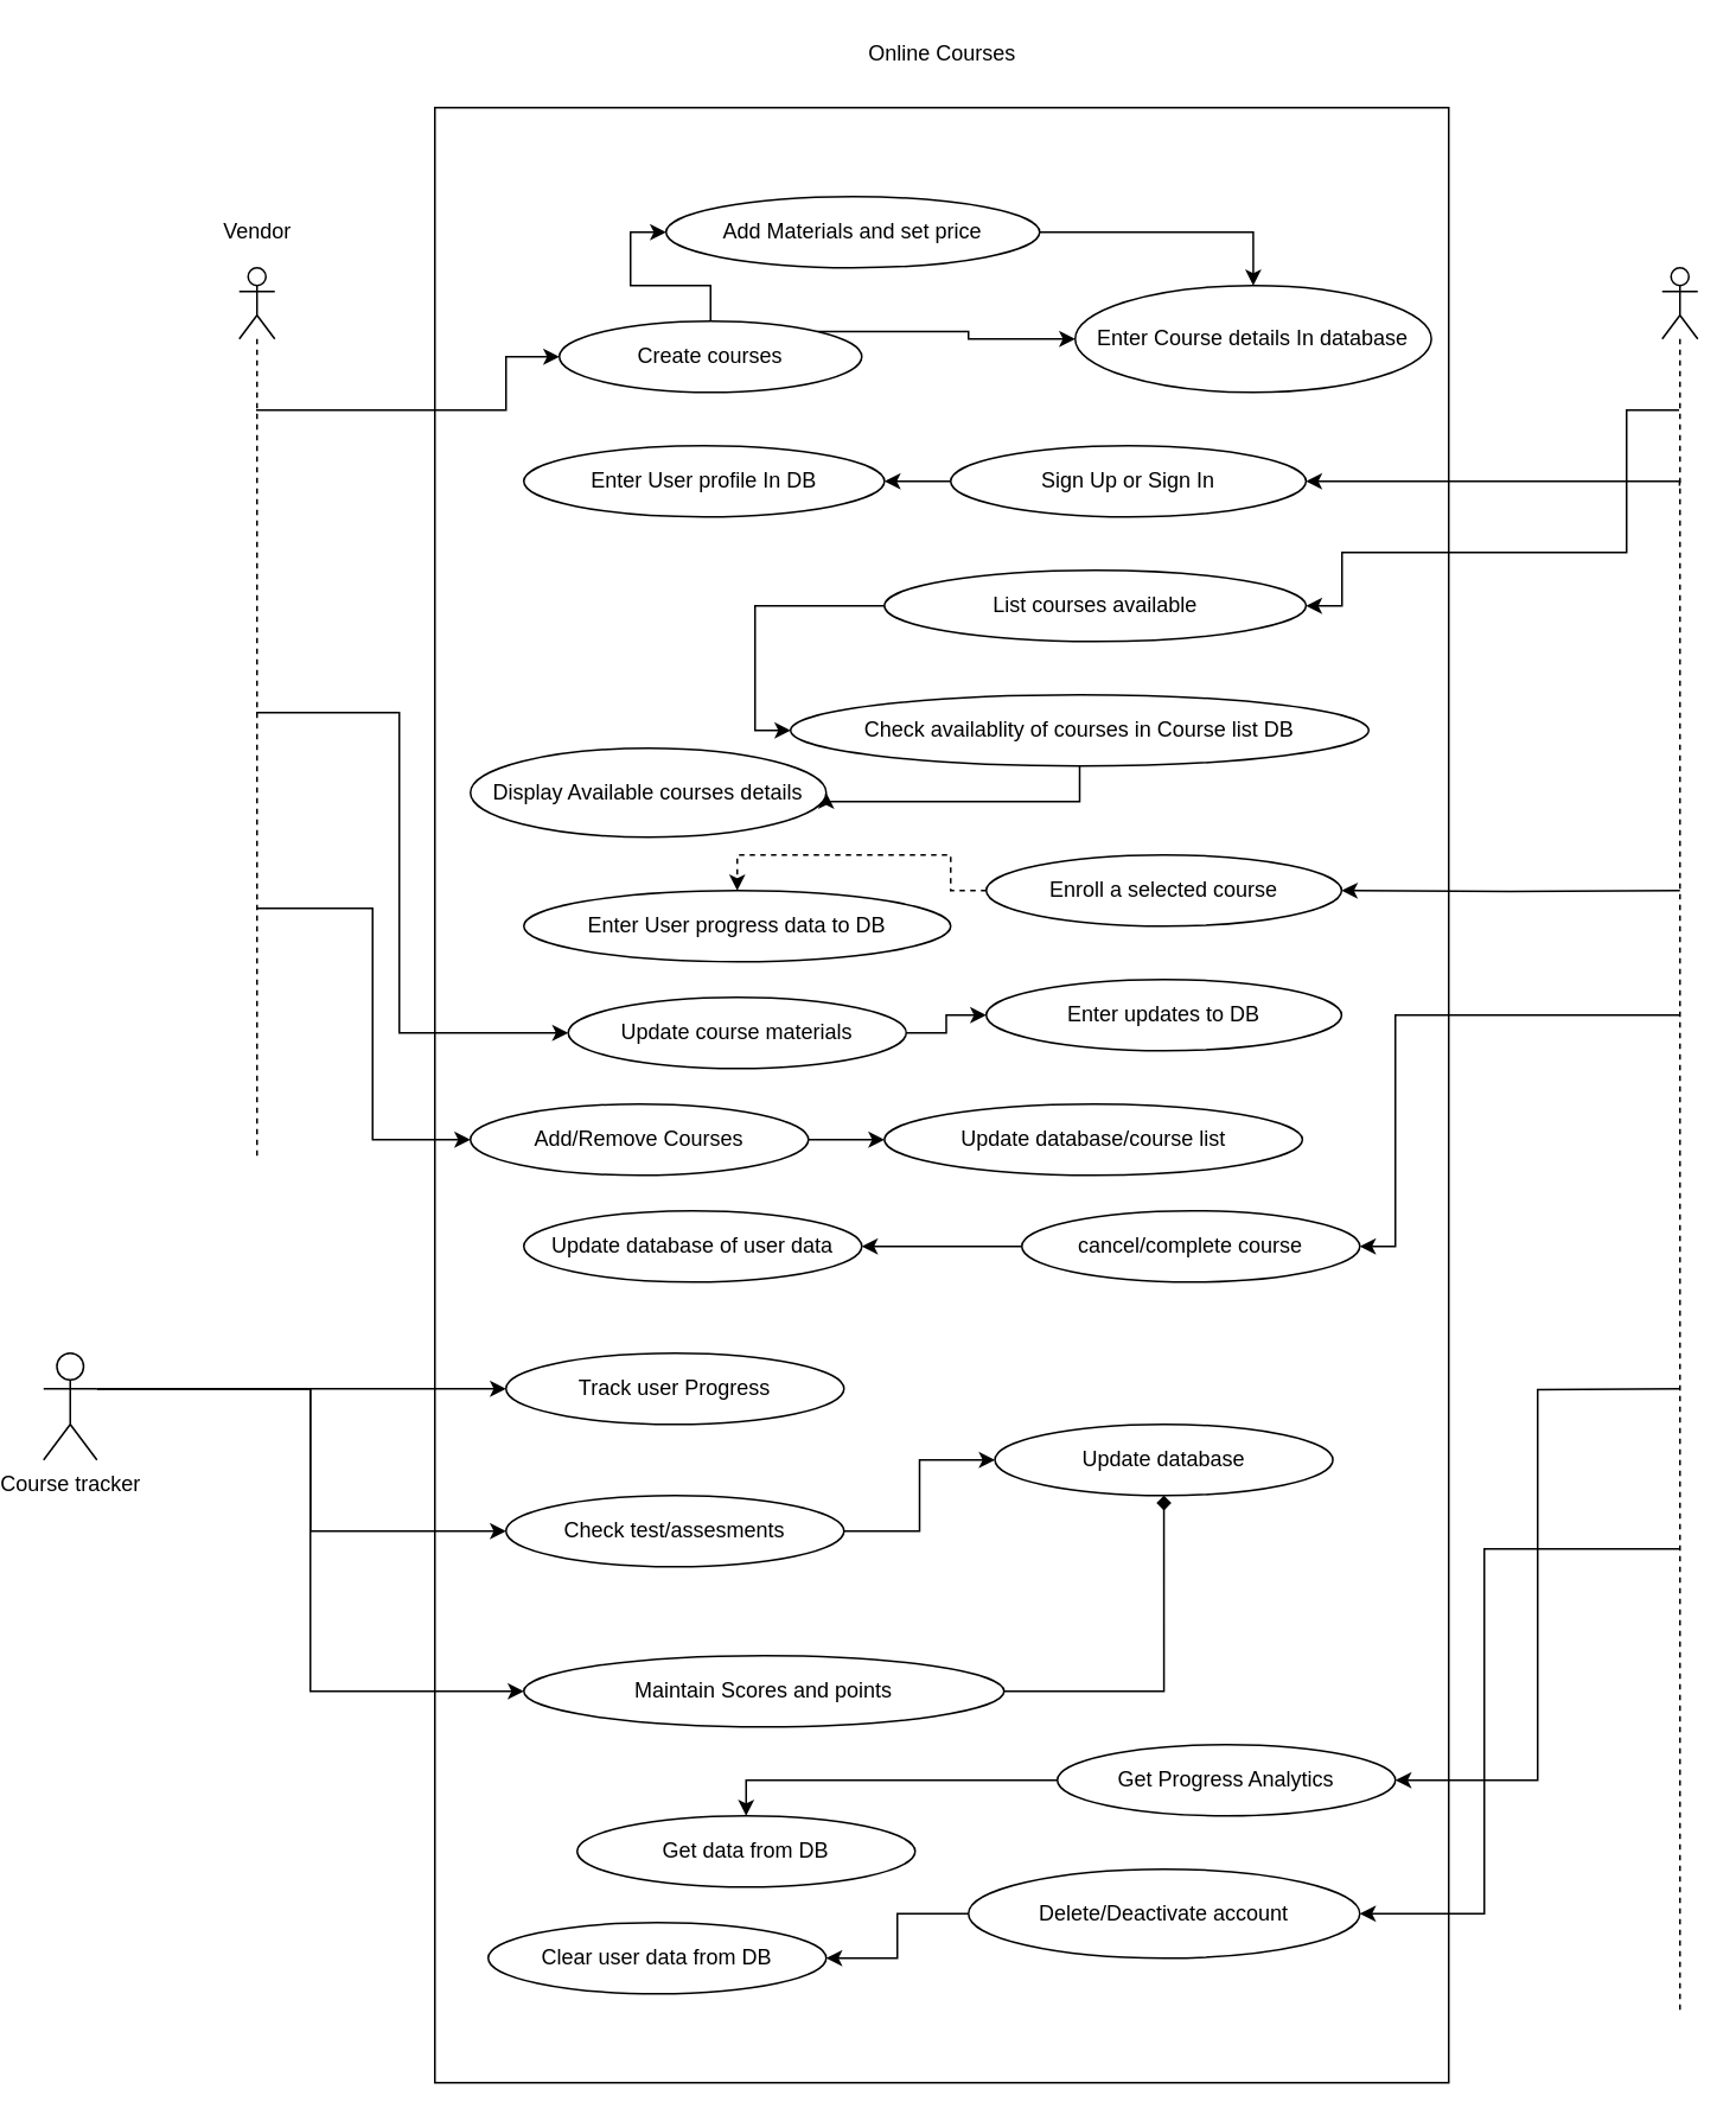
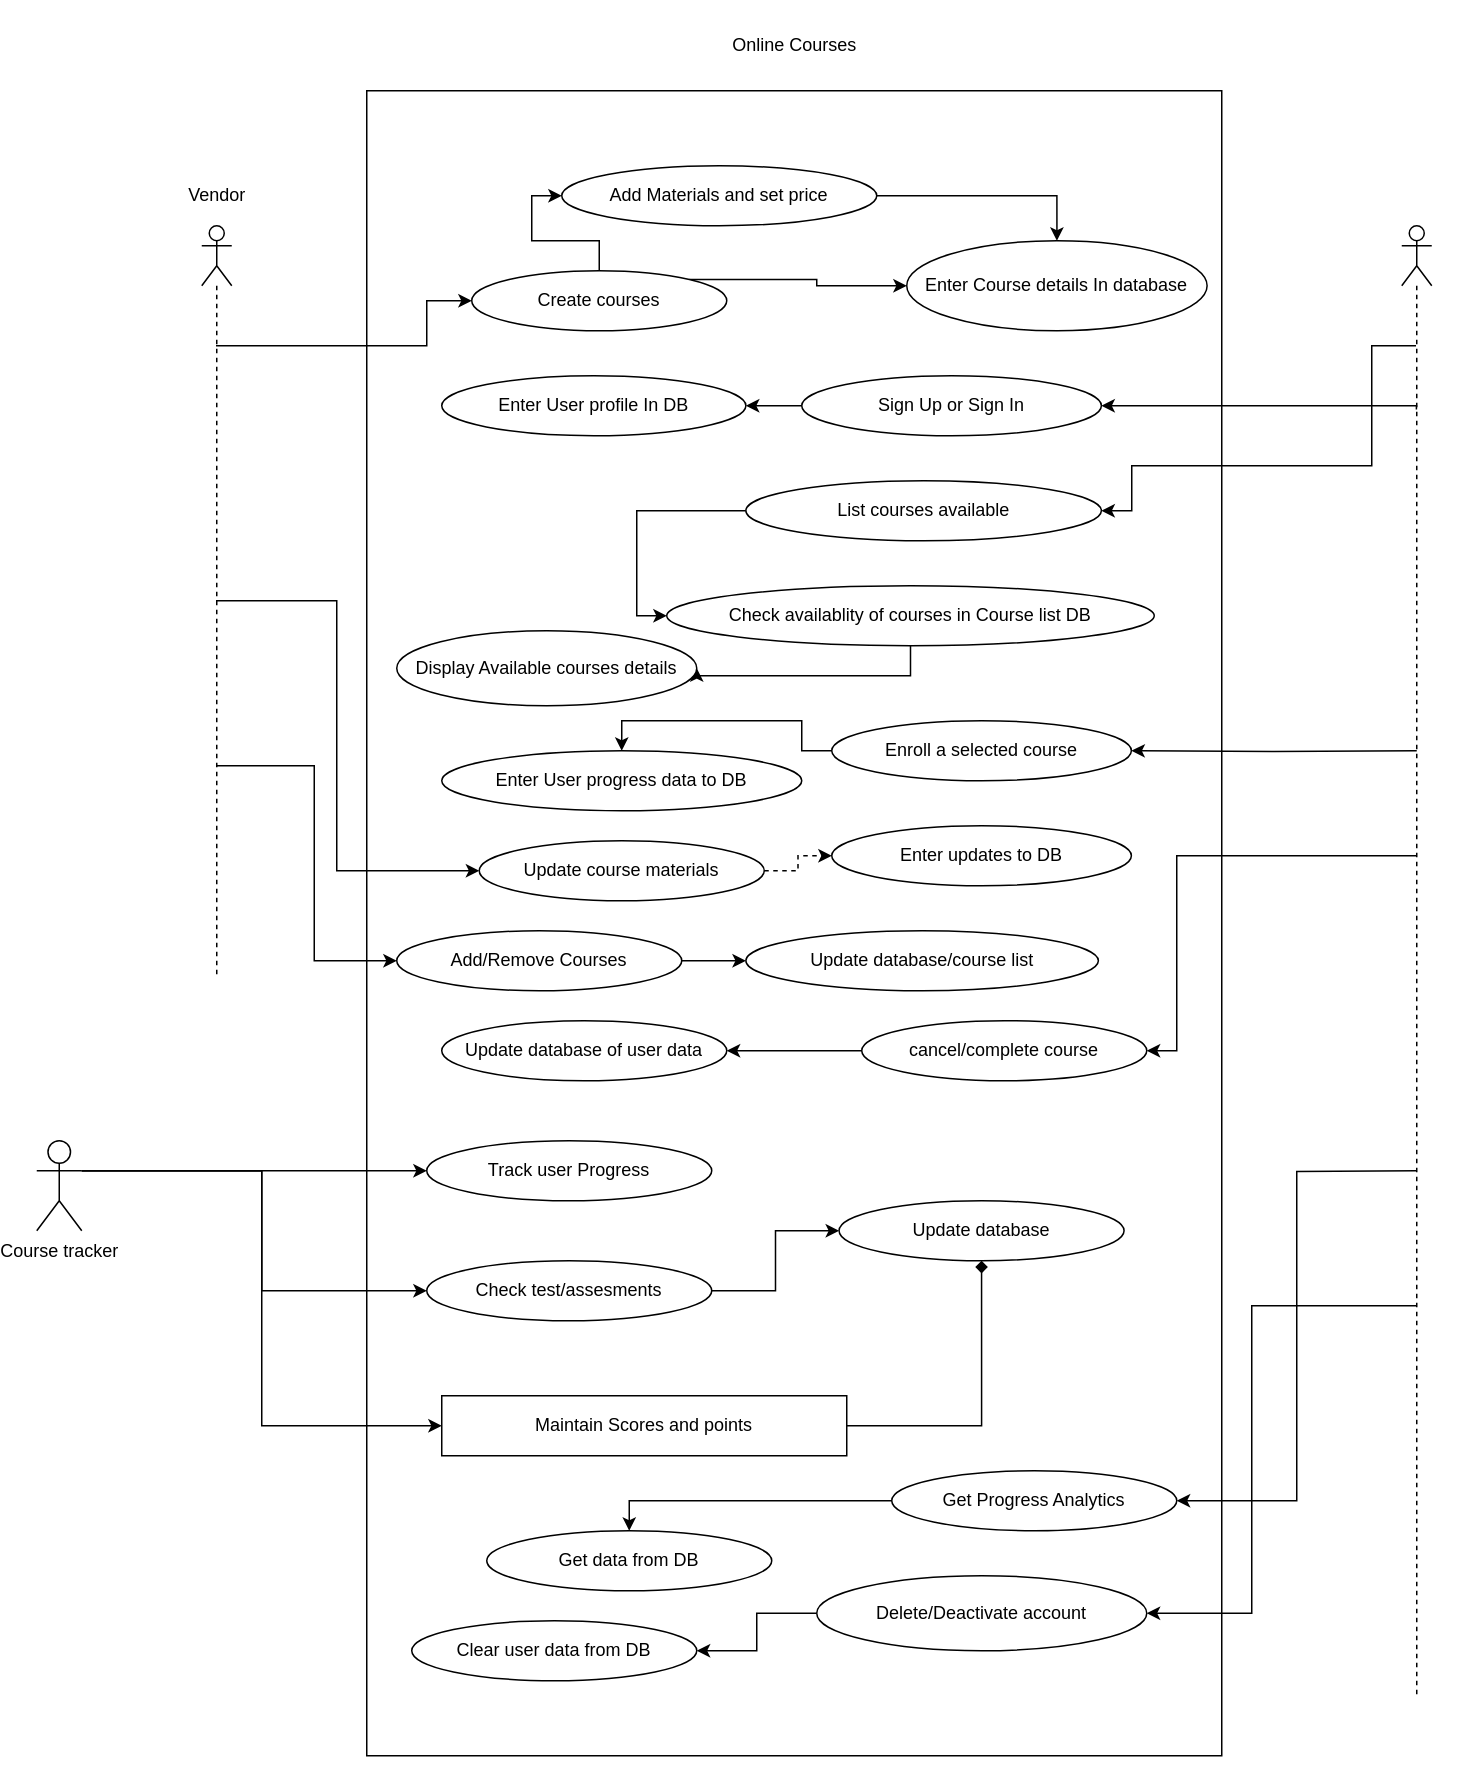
- <mxCell id="25" style="edgeStyle=orthogonalEdgeStyle;rounded=0;orthogonalLoop=1;jettySize=auto;html=1;exitX=0;exitY=0.5;exitDx=0;exitDy=0;entryX=0.5;entryY=0;entryDx=0;entryDy=0;dashed=1;" edge="1" parent="1" source="26" target="27"><mxGeometry relative="1" as="geometry" /></mxCell>
+ <mxCell id="25" style="edgeStyle=orthogonalEdgeStyle;rounded=0;orthogonalLoop=1;jettySize=auto;html=1;exitX=0;exitY=0.5;exitDx=0;exitDy=0;entryX=0.5;entryY=0;entryDx=0;entryDy=0;" edge="1" parent="1" source="26" target="27"><mxGeometry relative="1" as="geometry" /></mxCell>
- <mxCell id="29" style="edgeStyle=orthogonalEdgeStyle;rounded=0;orthogonalLoop=1;jettySize=auto;html=1;exitX=1;exitY=0.5;exitDx=0;exitDy=0;" edge="1" parent="1" source="30" target="31"><mxGeometry relative="1" as="geometry" /></mxCell>
+ <mxCell id="29" style="edgeStyle=orthogonalEdgeStyle;rounded=0;orthogonalLoop=1;jettySize=auto;html=1;exitX=1;exitY=0.5;exitDx=0;exitDy=0;dashed=1;" edge="1" parent="1" source="30" target="31"><mxGeometry relative="1" as="geometry" /></mxCell>
- <mxCell id="48" value="Maintain Scores and points" style="ellipse;whiteSpace=wrap;html=1;" vertex="1" parent="1"><mxGeometry x="290" y="930" width="270" height="40" as="geometry" /></mxCell>
+ <mxCell id="48" value="Maintain Scores and points" style="whiteSpace=wrap;html=1;rounded=0;" vertex="1" parent="1"><mxGeometry x="290" y="930" width="270" height="40" as="geometry" /></mxCell>
